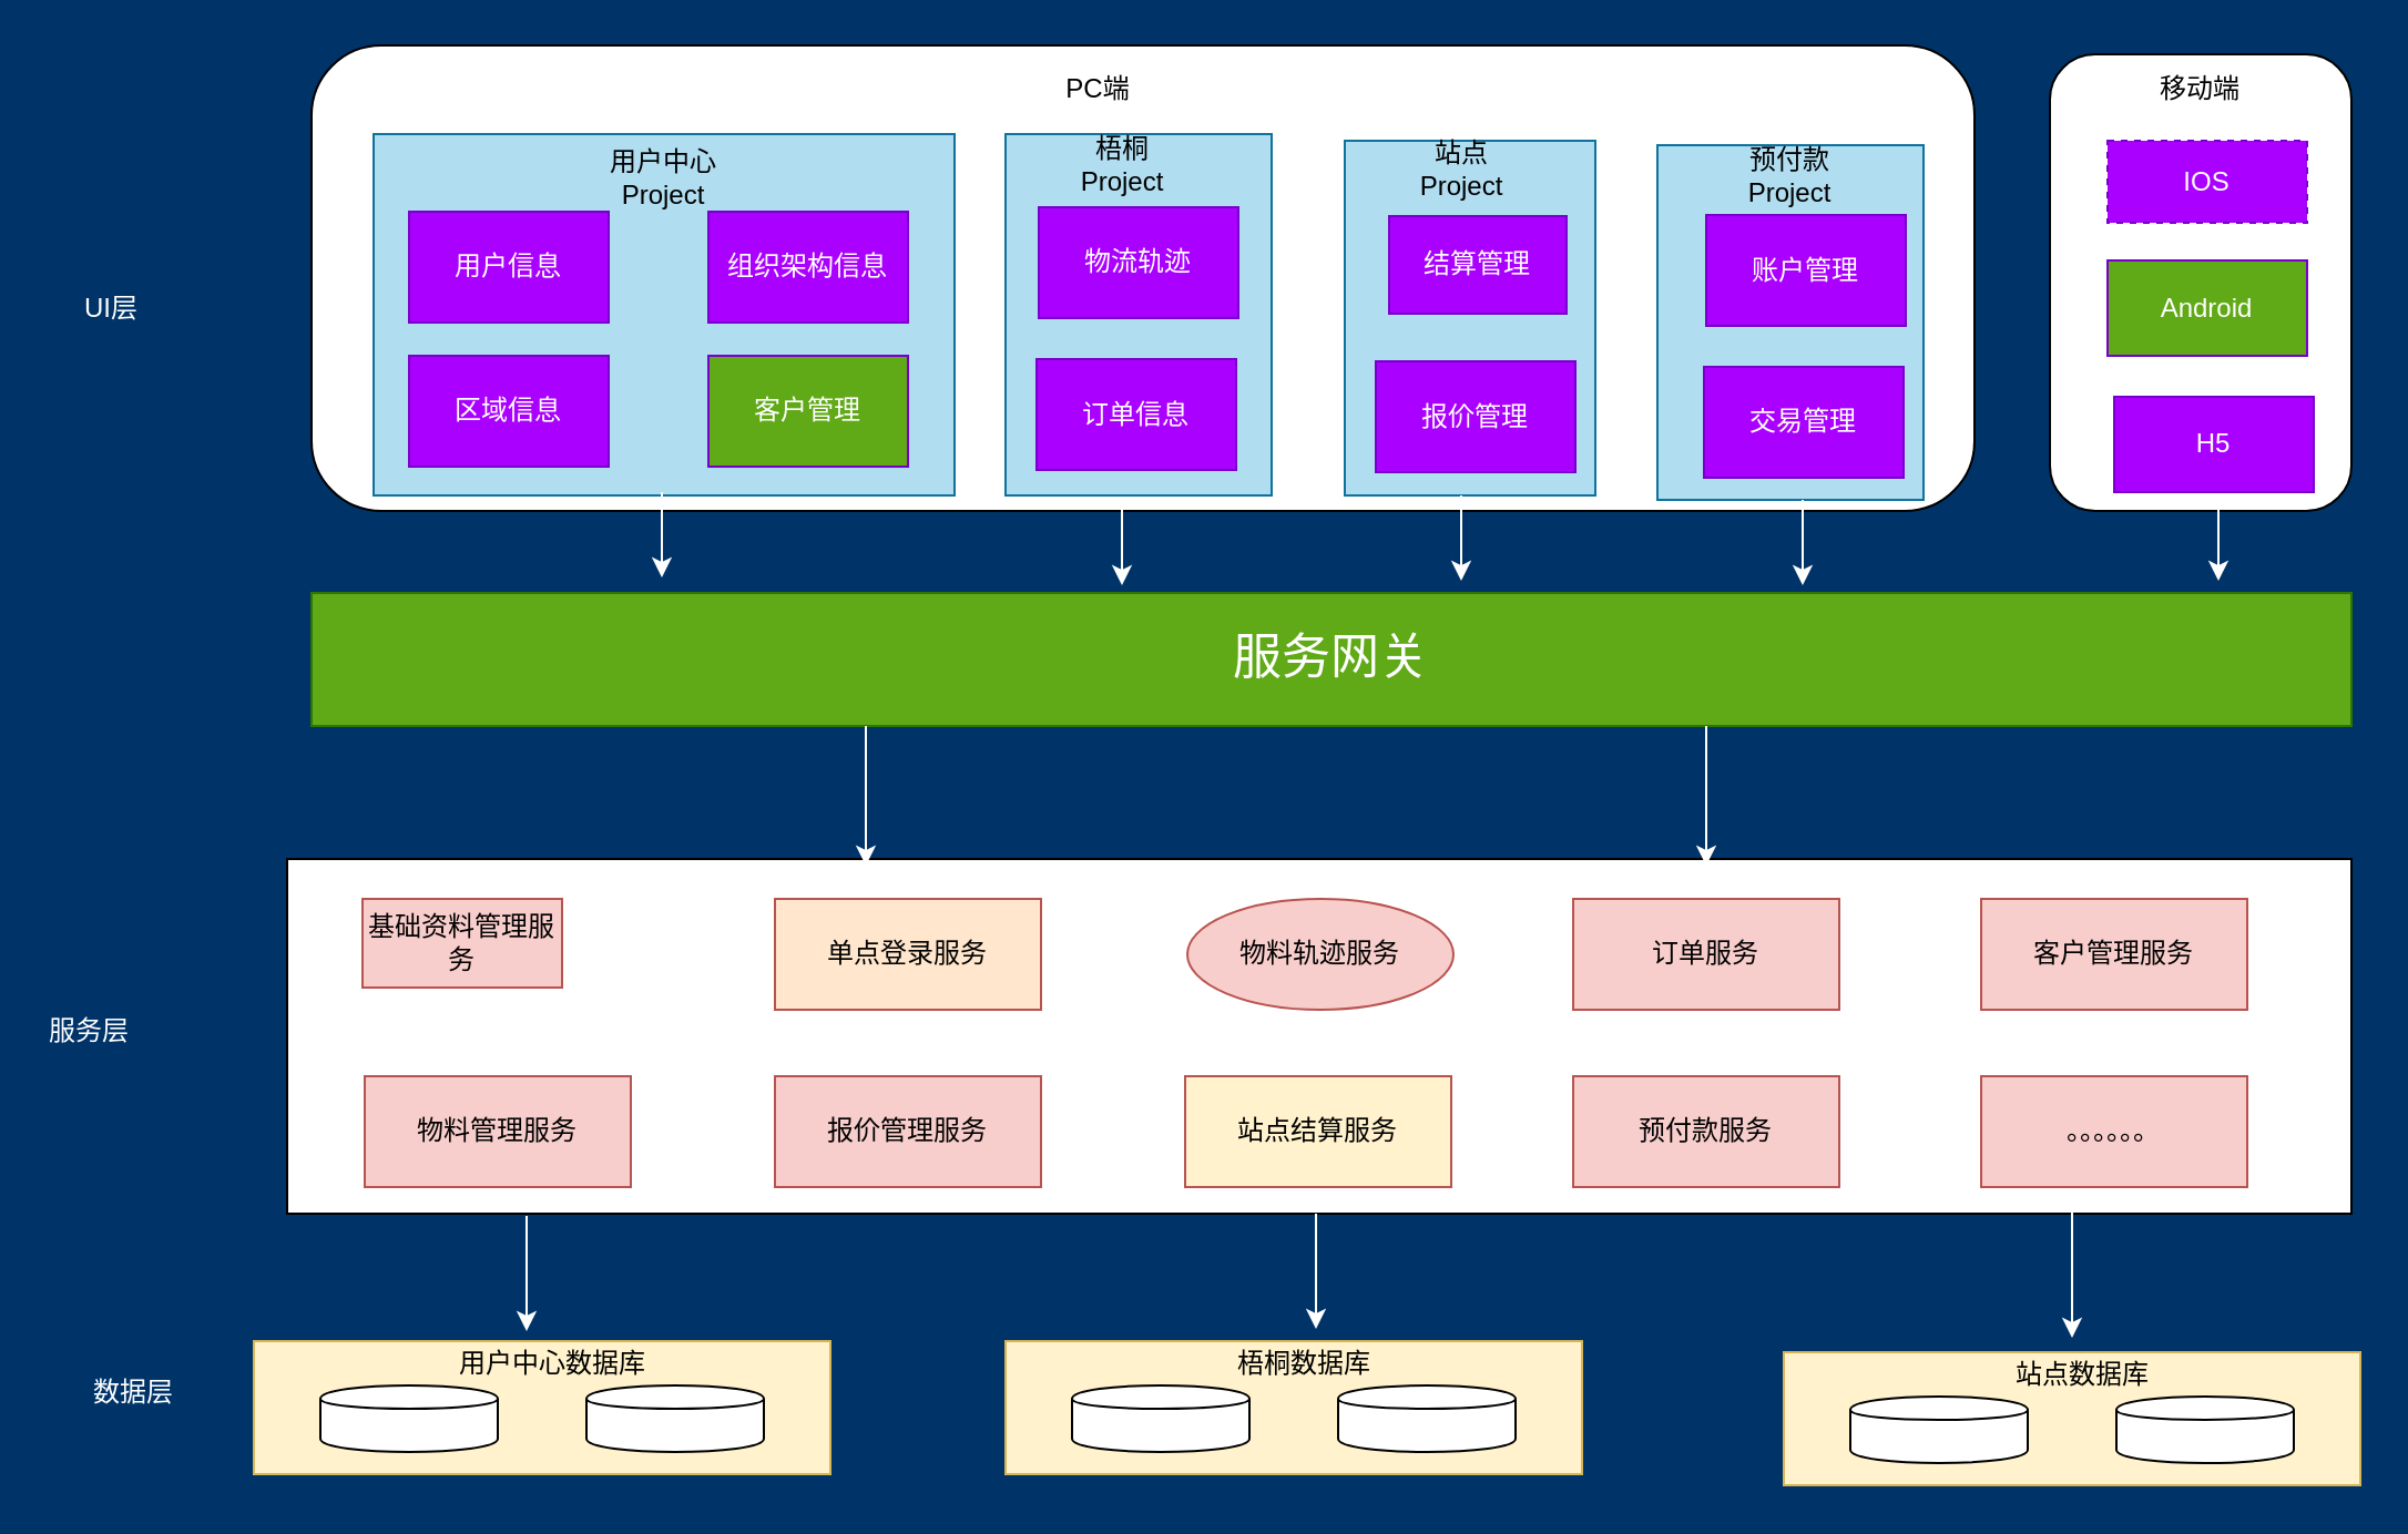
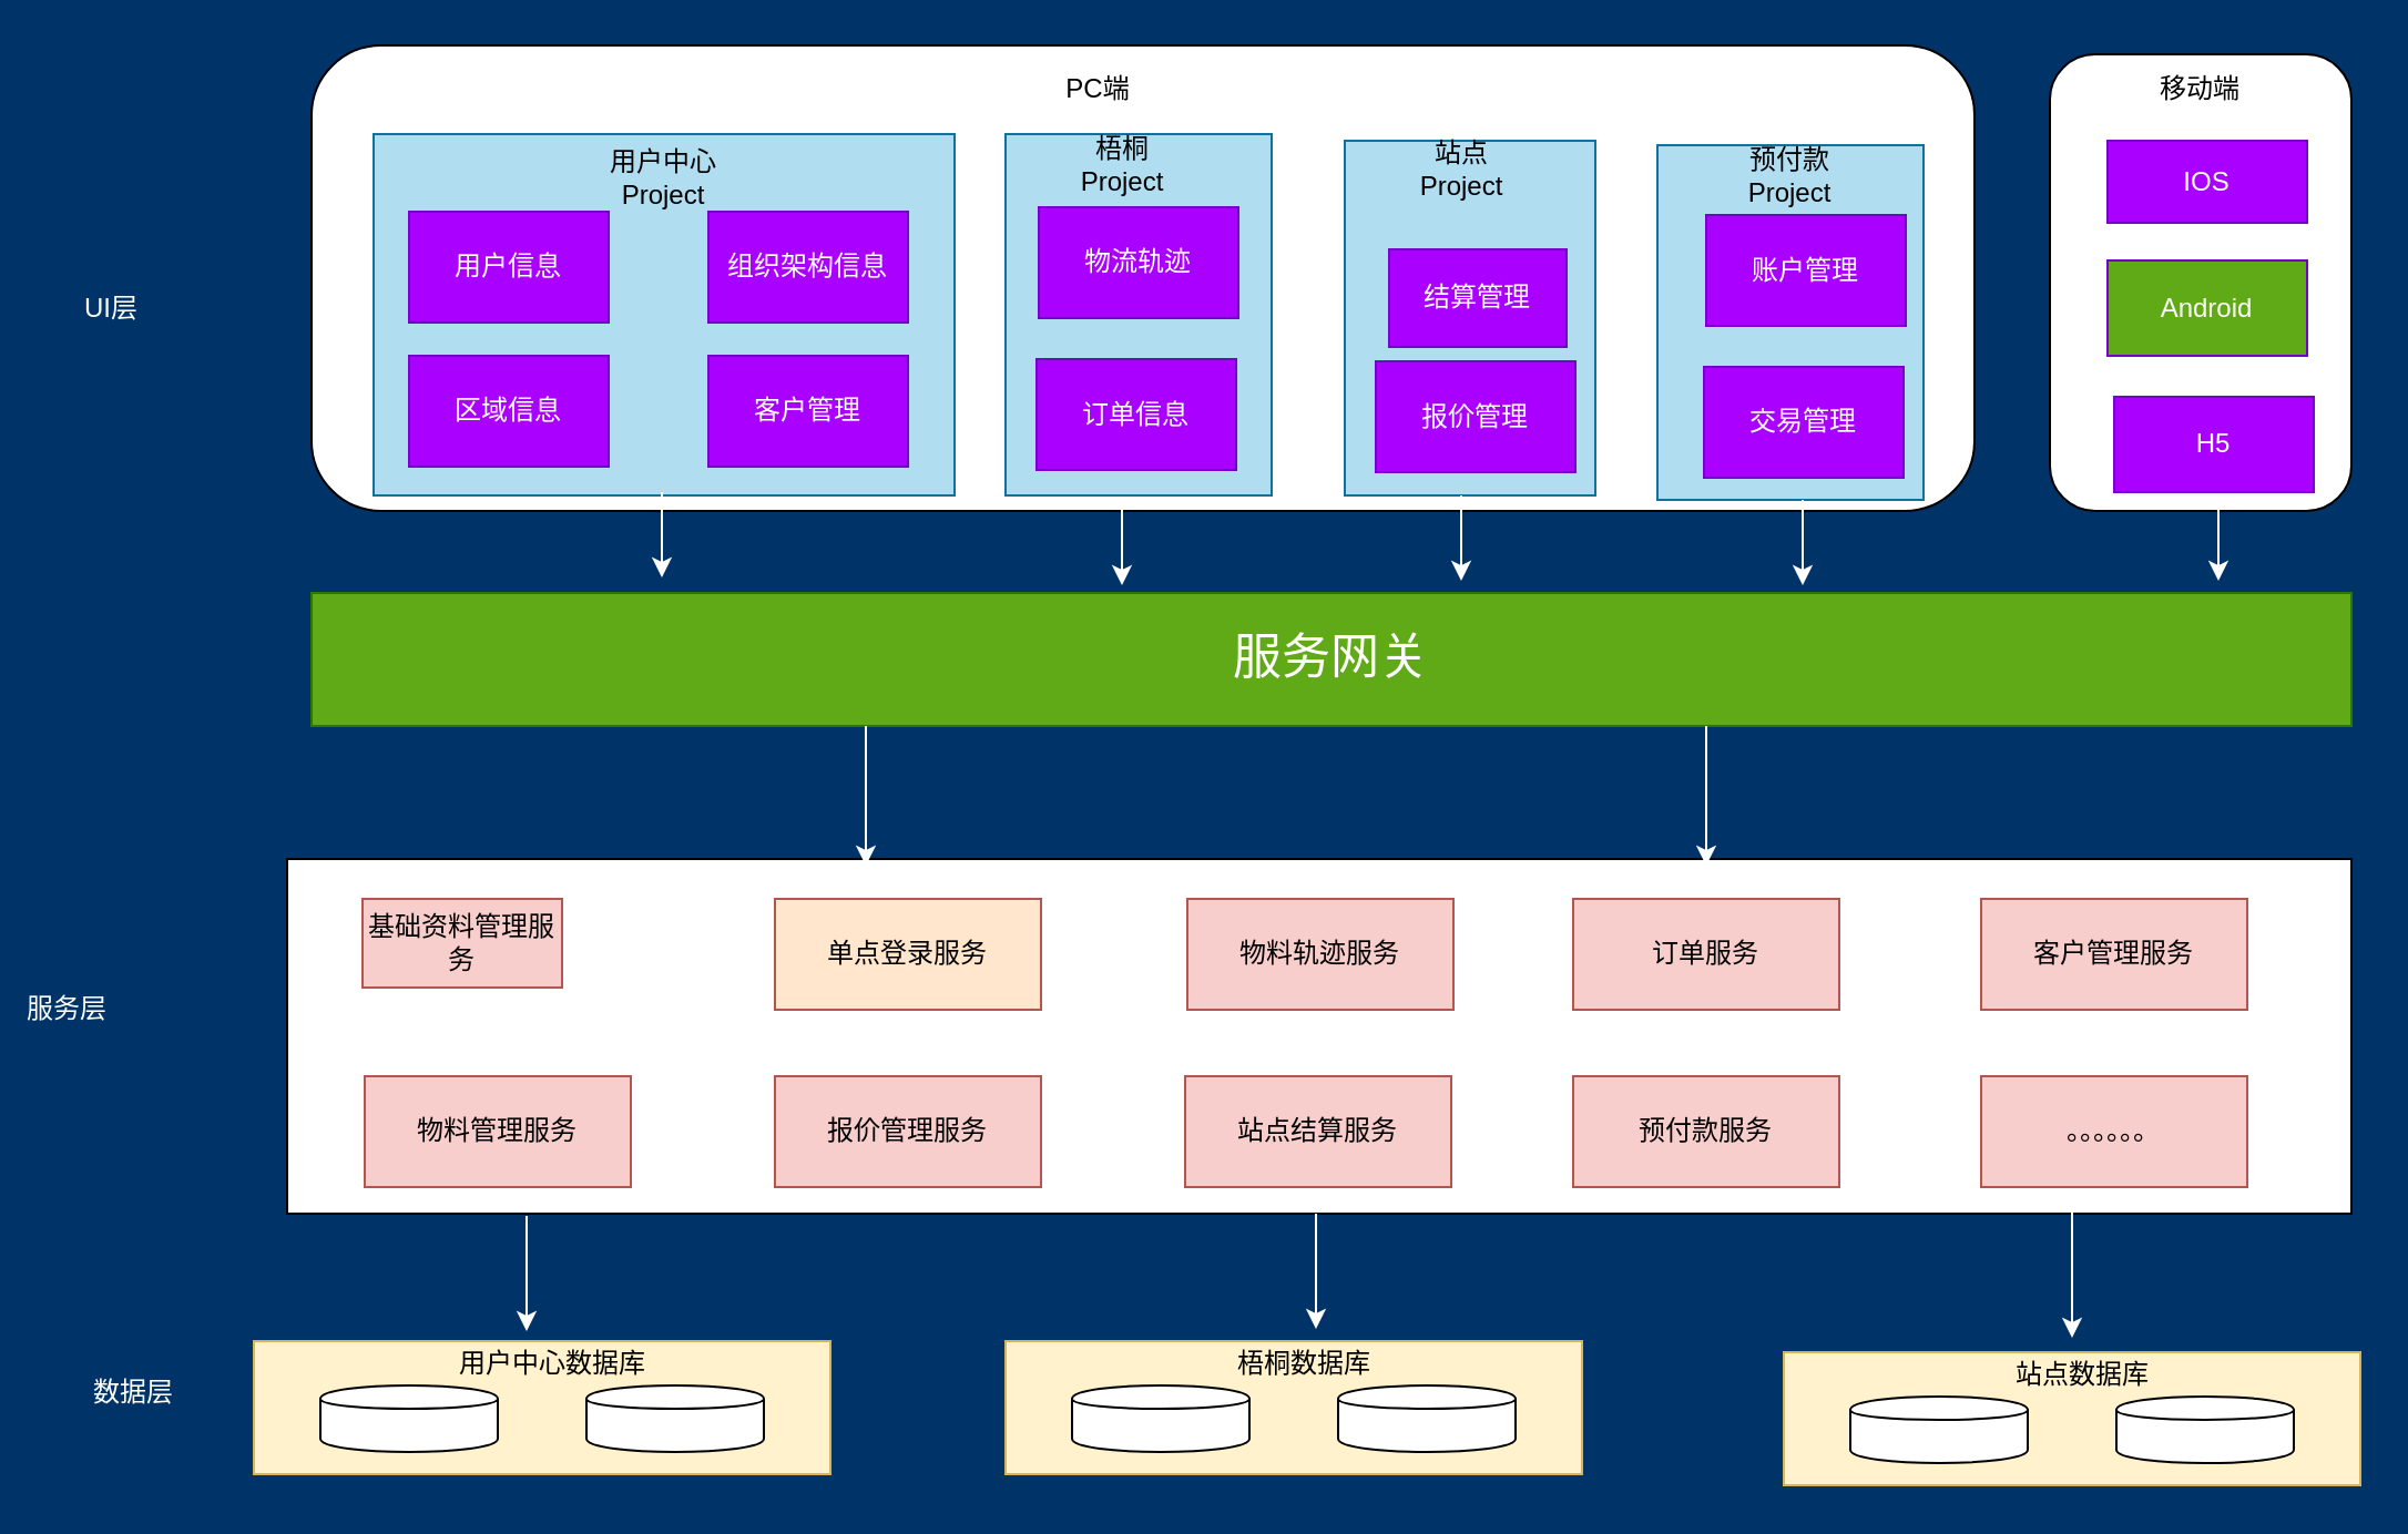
- <mxCell id="50" value="IOS" style="rounded=0;whiteSpace=wrap;html=1;fontColor=#ffffff;fillColor=#aa00ff;strokeColor=#7700CC;dashed=1;" vertex="1" parent="1"><mxGeometry x="950" y="63" width="90" height="37" as="geometry" /></mxCell>
+ <mxCell id="50" value="IOS" style="rounded=0;whiteSpace=wrap;html=1;fontColor=#ffffff;fillColor=#aa00ff;strokeColor=#7700CC;" vertex="1" parent="1"><mxGeometry x="950" y="63" width="90" height="37" as="geometry" /></mxCell>
- <mxCell id="41" value="结算管理" style="rounded=0;whiteSpace=wrap;html=1;fillColor=#aa00ff;strokeColor=#7700CC;fontColor=#ffffff;" vertex="1" parent="1"><mxGeometry x="626" y="97" width="80" height="44" as="geometry" /></mxCell>
+ <mxCell id="41" value="结算管理" style="rounded=0;whiteSpace=wrap;html=1;fillColor=#aa00ff;strokeColor=#7700CC;fontColor=#ffffff;" vertex="1" parent="1"><mxGeometry x="626" y="112" width="80" height="44" as="geometry" /></mxCell>
- <mxCell id="34" value="客户管理" style="rounded=0;whiteSpace=wrap;html=1;fillColor=#60a917;strokeColor=#7700CC;fontColor=#ffffff;" vertex="1" parent="1"><mxGeometry x="319" y="160" width="90" height="50" as="geometry" /></mxCell>
+ <mxCell id="34" value="客户管理" style="rounded=0;whiteSpace=wrap;html=1;fillColor=#aa00ff;strokeColor=#7700CC;fontColor=#ffffff;" vertex="1" parent="1"><mxGeometry x="319" y="160" width="90" height="50" as="geometry" /></mxCell>
- <mxCell id="18" value="&lt;font color=&quot;#000000&quot;&gt;物料轨迹服务&lt;/font&gt;" style="ellipse;whiteSpace=wrap;html=1;fillColor=#f8cecc;strokeColor=#b85450;" vertex="1" parent="1"><mxGeometry x="535" y="405" width="120" height="50" as="geometry" /></mxCell>
+ <mxCell id="18" value="&lt;font color=&quot;#000000&quot;&gt;物料轨迹服务&lt;/font&gt;" style="rounded=0;whiteSpace=wrap;html=1;fillColor=#f8cecc;strokeColor=#b85450;" vertex="1" parent="1"><mxGeometry x="535" y="405" width="120" height="50" as="geometry" /></mxCell>
- <mxCell id="26" value="服务层" style="text;html=1;align=center;verticalAlign=middle;whiteSpace=wrap;rounded=0;fontColor=#FFFFFF;" vertex="1" parent="1"><mxGeometry x="20" y="455" width="40" height="20" as="geometry" /></mxCell>
+ <mxCell id="26" value="服务层" style="text;html=1;align=center;verticalAlign=middle;whiteSpace=wrap;rounded=0;fontColor=#FFFFFF;" vertex="1" parent="1"><mxGeometry x="10" y="445" width="40" height="20" as="geometry" /></mxCell>
- <mxCell id="23" value="&lt;font color=&quot;#000000&quot;&gt;站点结算服务&lt;/font&gt;" style="rounded=0;whiteSpace=wrap;html=1;fillColor=#fff2cc;strokeColor=#b85450;" vertex="1" parent="1"><mxGeometry x="534" y="485" width="120" height="50" as="geometry" /></mxCell>
+ <mxCell id="23" value="&lt;font color=&quot;#000000&quot;&gt;站点结算服务&lt;/font&gt;" style="rounded=0;whiteSpace=wrap;html=1;fillColor=#f8cecc;strokeColor=#b85450;" vertex="1" parent="1"><mxGeometry x="534" y="485" width="120" height="50" as="geometry" /></mxCell>
